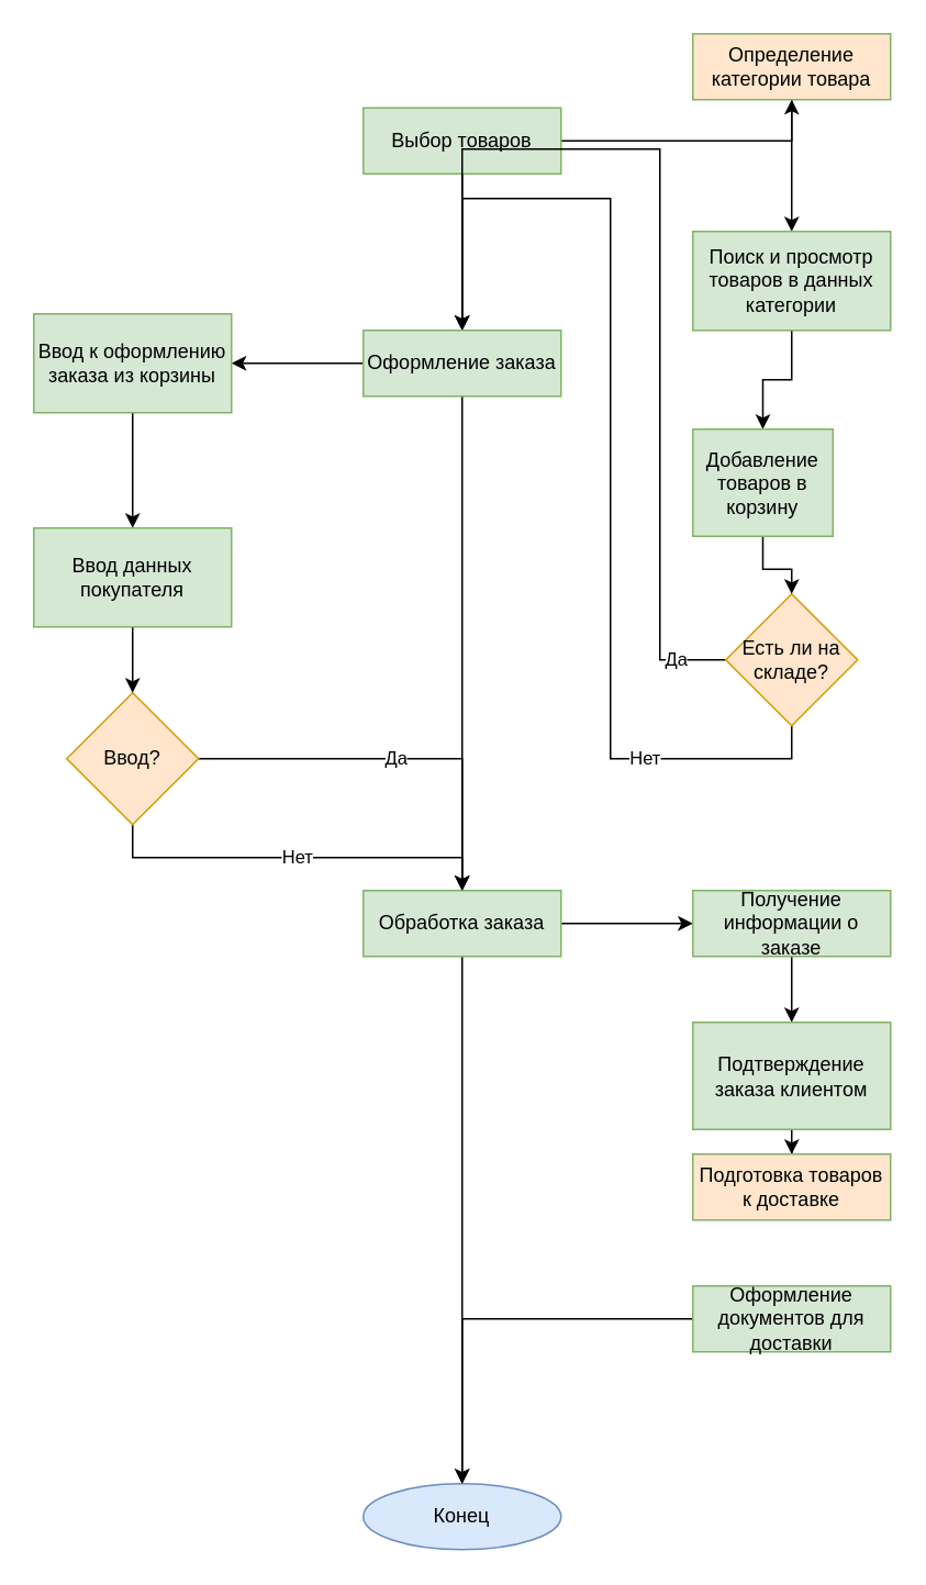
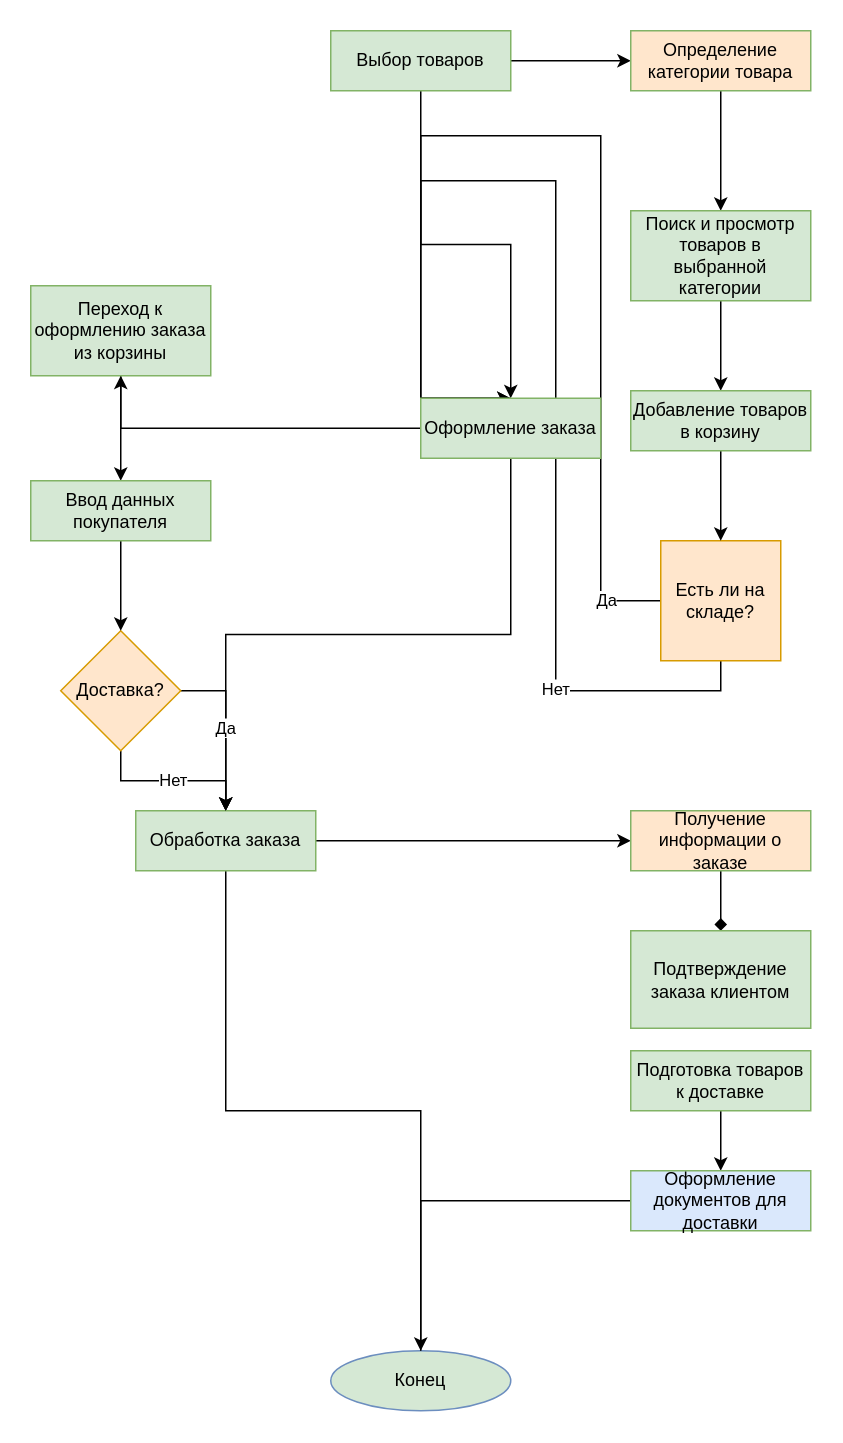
- <mxCell id="4" value="Выбор товаров" style="rounded=0;whiteSpace=wrap;html=1;fillColor=#d5e8d4;strokeColor=#82b366;" parent="1" vertex="1"><mxGeometry x="220" y="65" width="120" height="40" as="geometry" /></mxCell>
+ <mxCell id="4" value="Выбор товаров" style="rounded=0;whiteSpace=wrap;html=1;fillColor=#d5e8d4;strokeColor=#82b366;" parent="1" vertex="1"><mxGeometry x="220" y="20" width="120" height="40" as="geometry" /></mxCell>
- <mxCell id="18" value="Поиск и просмотр товаров в данных категории" style="whiteSpace=wrap;html=1;fillColor=#d5e8d4;strokeColor=#82b366;rounded=0;" vertex="1" parent="1"><mxGeometry x="420" y="140" width="120" height="60" as="geometry" /></mxCell>
+ <mxCell id="18" value="Поиск и просмотр товаров в выбранной категории" style="whiteSpace=wrap;html=1;fillColor=#d5e8d4;strokeColor=#82b366;rounded=0;" vertex="1" parent="1"><mxGeometry x="420" y="140" width="120" height="60" as="geometry" /></mxCell>
- <mxCell id="25" value="Ввод к оформлению заказа из корзины" style="whiteSpace=wrap;html=1;fillColor=#d5e8d4;strokeColor=#82b366;rounded=0;" vertex="1" parent="1"><mxGeometry x="20" y="190" width="120" height="60" as="geometry" /></mxCell>
+ <mxCell id="25" value="Переход к оформлению заказа из корзины" style="whiteSpace=wrap;html=1;fillColor=#d5e8d4;strokeColor=#82b366;rounded=0;" vertex="1" parent="1"><mxGeometry x="20" y="190" width="120" height="60" as="geometry" /></mxCell>
- <mxCell id="11" value="Оформление заказа" style="rounded=0;whiteSpace=wrap;html=1;fillColor=#d5e8d4;strokeColor=#82b366;" vertex="1" parent="1"><mxGeometry x="220" y="200" width="120" height="40" as="geometry" /></mxCell>
+ <mxCell id="11" value="Оформление заказа" style="rounded=0;whiteSpace=wrap;html=1;fillColor=#d5e8d4;strokeColor=#82b366;" vertex="1" parent="1"><mxGeometry x="280" y="265" width="120" height="40" as="geometry" /></mxCell>
- <mxCell id="20" value="Добавление товаров в корзину" style="whiteSpace=wrap;html=1;fillColor=#d5e8d4;strokeColor=#82b366;rounded=0;" vertex="1" parent="1"><mxGeometry x="420" y="260" width="85" height="65" as="geometry" /></mxCell>
+ <mxCell id="20" value="Добавление товаров в корзину" style="whiteSpace=wrap;html=1;fillColor=#d5e8d4;strokeColor=#82b366;rounded=0;" vertex="1" parent="1"><mxGeometry x="420" y="260" width="120" height="40" as="geometry" /></mxCell>
- <mxCell id="27" value="Ввод данных покупателя" style="whiteSpace=wrap;html=1;fillColor=#d5e8d4;strokeColor=#82b366;rounded=0;" vertex="1" parent="1"><mxGeometry x="20" y="320" width="120" height="60" as="geometry" /></mxCell>
+ <mxCell id="27" value="Ввод данных покупателя" style="whiteSpace=wrap;html=1;fillColor=#d5e8d4;strokeColor=#82b366;rounded=0;" vertex="1" parent="1"><mxGeometry x="20" y="320" width="120" height="40" as="geometry" /></mxCell>
- <mxCell id="8" value="Есть ли на складе?" style="rhombus;whiteSpace=wrap;html=1;fillColor=#ffe6cc;strokeColor=#d79b00;" parent="1" vertex="1"><mxGeometry x="440" y="360" width="80" height="80" as="geometry" /></mxCell>
+ <mxCell id="8" value="Есть ли на складе?" style="whiteSpace=wrap;html=1;fillColor=#ffe6cc;strokeColor=#d79b00;rounded=0;" parent="1" vertex="1"><mxGeometry x="440" y="360" width="80" height="80" as="geometry" /></mxCell>
- <mxCell id="23" value="Ввод?" style="rhombus;whiteSpace=wrap;html=1;fillColor=#ffe6cc;strokeColor=#d79b00;" vertex="1" parent="1"><mxGeometry x="40" y="420" width="80" height="80" as="geometry" /></mxCell>
+ <mxCell id="23" value="Доставка?" style="rhombus;whiteSpace=wrap;html=1;fillColor=#ffe6cc;strokeColor=#d79b00;" vertex="1" parent="1"><mxGeometry x="40" y="420" width="80" height="80" as="geometry" /></mxCell>
- <mxCell id="14" value="Обработка заказа" style="rounded=0;whiteSpace=wrap;html=1;fillColor=#d5e8d4;strokeColor=#82b366;" vertex="1" parent="1"><mxGeometry x="220" y="540" width="120" height="40" as="geometry" /></mxCell>
+ <mxCell id="14" value="Обработка заказа" style="rounded=0;whiteSpace=wrap;html=1;fillColor=#d5e8d4;strokeColor=#82b366;" vertex="1" parent="1"><mxGeometry x="90" y="540" width="120" height="40" as="geometry" /></mxCell>
- <mxCell id="29" value="Получение информации о заказе" style="whiteSpace=wrap;html=1;fillColor=#d5e8d4;strokeColor=#82b366;rounded=0;" vertex="1" parent="1"><mxGeometry x="420" y="540" width="120" height="40" as="geometry" /></mxCell>
+ <mxCell id="29" value="Получение информации о заказе" style="whiteSpace=wrap;html=1;fillColor=#ffe6cc;strokeColor=#82b366;rounded=0;" vertex="1" parent="1"><mxGeometry x="420" y="540" width="120" height="40" as="geometry" /></mxCell>
- <mxCell id="28" value="" style="edgeStyle=orthogonalEdgeStyle;rounded=0;orthogonalLoop=1;jettySize=auto;html=1;" edge="1" parent="1" source="29" target="31"><mxGeometry relative="1" as="geometry" /></mxCell>
+ <mxCell id="28" value="" style="edgeStyle=orthogonalEdgeStyle;rounded=0;orthogonalLoop=1;jettySize=auto;html=1;endArrow=diamond;" edge="1" parent="1" source="29" target="31"><mxGeometry relative="1" as="geometry" /></mxCell>
- <mxCell id="30" value="" style="edgeStyle=orthogonalEdgeStyle;rounded=0;orthogonalLoop=1;jettySize=auto;html=1;" edge="1" parent="1" source="31" target="33"><mxGeometry relative="1" as="geometry" /></mxCell>
- <mxCell id="33" value="Подготовка товаров к доставке" style="whiteSpace=wrap;html=1;fillColor=#ffe6cc;strokeColor=#82b366;rounded=0;" vertex="1" parent="1"><mxGeometry x="420" y="700" width="120" height="40" as="geometry" /></mxCell>
+ <mxCell id="33" value="Подготовка товаров к доставке" style="whiteSpace=wrap;html=1;fillColor=#d5e8d4;strokeColor=#82b366;rounded=0;" vertex="1" parent="1"><mxGeometry x="420" y="700" width="120" height="40" as="geometry" /></mxCell>
+ <mxCell id="32" value="" style="edgeStyle=orthogonalEdgeStyle;rounded=0;orthogonalLoop=1;jettySize=auto;html=1;" edge="1" parent="1" source="33" target="35"><mxGeometry relative="1" as="geometry" /></mxCell>
- <mxCell id="34" style="edgeStyle=orthogonalEdgeStyle;rounded=0;orthogonalLoop=1;jettySize=auto;html=1;exitX=0;exitY=0.5;exitDx=0;exitDy=0;entryX=0.5;entryY=0;entryDx=0;entryDy=0;" edge="1" parent="1" source="35" target="5"><mxGeometry relative="1" as="geometry" /></mxCell>
+ <mxCell id="34" style="edgeStyle=orthogonalEdgeStyle;rounded=0;orthogonalLoop=1;jettySize=auto;html=1;exitX=0;exitY=0.5;exitDx=0;exitDy=0;entryX=0.5;entryY=0;entryDx=0;entryDy=0;endArrow=none;" edge="1" parent="1" source="35" target="5"><mxGeometry relative="1" as="geometry" /></mxCell>
- <mxCell id="35" value="Оформление документов для доставки" style="whiteSpace=wrap;html=1;fillColor=#d5e8d4;strokeColor=#82b366;rounded=0;" vertex="1" parent="1"><mxGeometry x="420" y="780" width="120" height="40" as="geometry" /></mxCell>
+ <mxCell id="35" value="Оформление документов для доставки" style="whiteSpace=wrap;html=1;fillColor=#dae8fc;strokeColor=#82b366;rounded=0;" vertex="1" parent="1"><mxGeometry x="420" y="780" width="120" height="40" as="geometry" /></mxCell>
- <mxCell id="5" value="Конец" style="ellipse;whiteSpace=wrap;html=1;fillColor=#dae8fc;strokeColor=#6c8ebf;" parent="1" vertex="1"><mxGeometry x="220" y="900" width="120" height="40" as="geometry" /></mxCell>
+ <mxCell id="5" value="Конец" style="ellipse;whiteSpace=wrap;html=1;fillColor=#d5e8d4;strokeColor=#6c8ebf;" parent="1" vertex="1"><mxGeometry x="220" y="900" width="120" height="40" as="geometry" /></mxCell>
